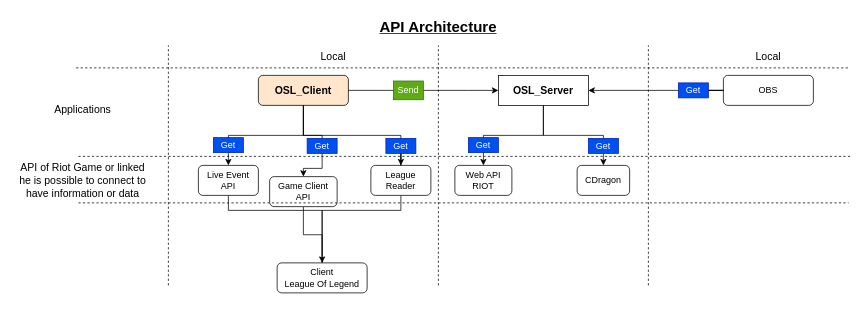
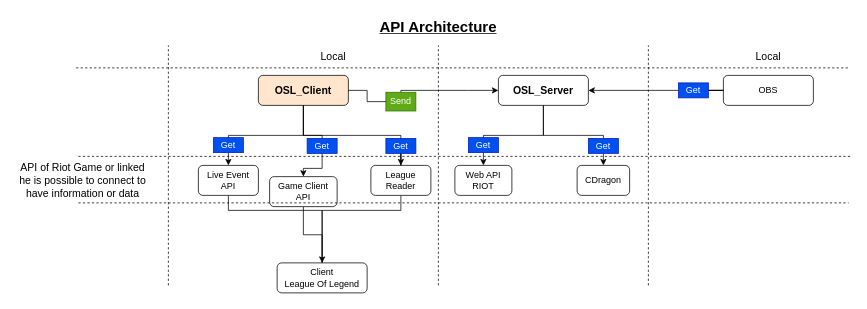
- <mxCell id="27" value="Send" style="text;html=1;strokeColor=#2D7600;fillColor=#60a917;align=center;verticalAlign=middle;whiteSpace=wrap;rounded=0;fontColor=#ffffff;" parent="1" vertex="1"><mxGeometry x="524" y="107.5" width="40" height="25" as="geometry" /></mxCell>
+ <mxCell id="27" value="Send" style="text;html=1;strokeColor=#2D7600;fillColor=#60a917;align=center;verticalAlign=middle;whiteSpace=wrap;rounded=0;fontColor=#ffffff;" parent="1" vertex="1"><mxGeometry x="514" y="122.5" width="40" height="25" as="geometry" /></mxCell>
- <mxCell id="9" value="OSL_Server" style="whiteSpace=wrap;html=1;fontStyle=1;fontSize=14;rounded=0;" parent="1" vertex="1"><mxGeometry x="664" y="100" width="120" height="40" as="geometry" /></mxCell>
+ <mxCell id="9" value="OSL_Server" style="rounded=1;whiteSpace=wrap;html=1;fontStyle=1;fontSize=14;" parent="1" vertex="1"><mxGeometry x="664" y="100" width="120" height="40" as="geometry" /></mxCell>
- <mxCell id="38" value="Applications" style="text;html=1;strokeColor=none;fillColor=none;align=center;verticalAlign=middle;whiteSpace=wrap;rounded=0;fontSize=14;" parent="1" vertex="1"><mxGeometry x="70" y="130" width="80" height="30" as="geometry" /></mxCell>
